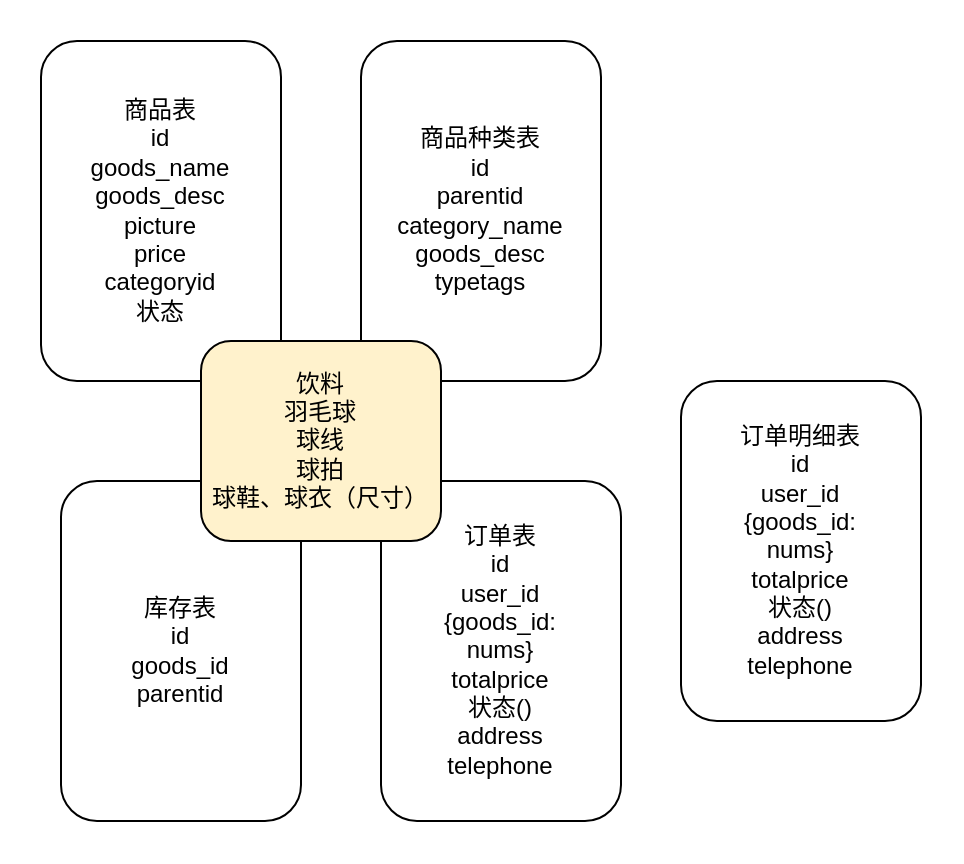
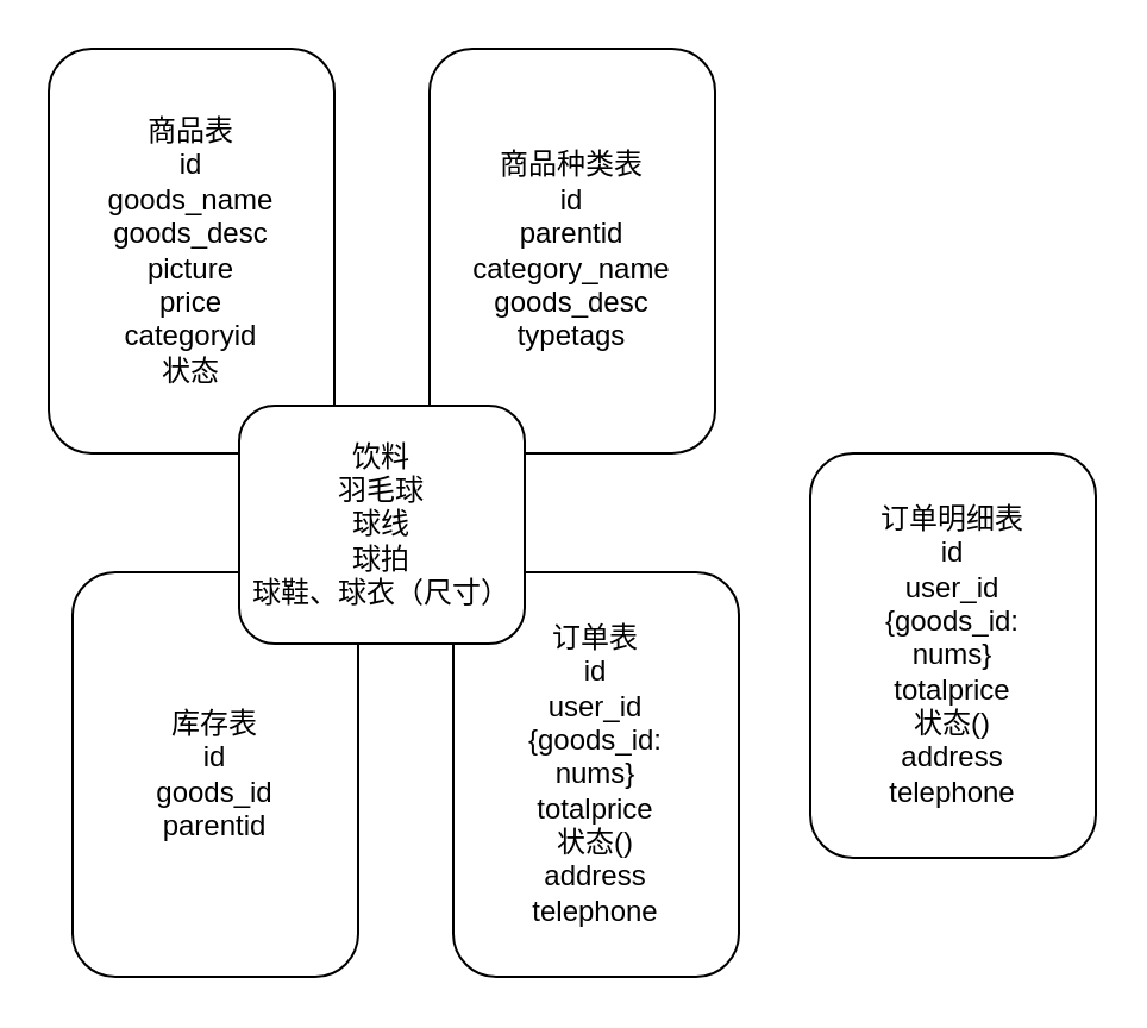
- <mxCell id="6" value="饮料&lt;br&gt;羽毛球&lt;br&gt;球线&lt;br&gt;球拍&lt;br&gt;球鞋、球衣（尺寸）" style="rounded=1;whiteSpace=wrap;html=1;fillColor=#fff2cc;" vertex="1" parent="1"><mxGeometry x="100" y="170" width="120" height="100" as="geometry" /></mxCell>
+ <mxCell id="6" value="饮料&lt;br&gt;羽毛球&lt;br&gt;球线&lt;br&gt;球拍&lt;br&gt;球鞋、球衣（尺寸）" style="rounded=1;whiteSpace=wrap;html=1;" vertex="1" parent="1"><mxGeometry x="100" y="170" width="120" height="100" as="geometry" /></mxCell>
